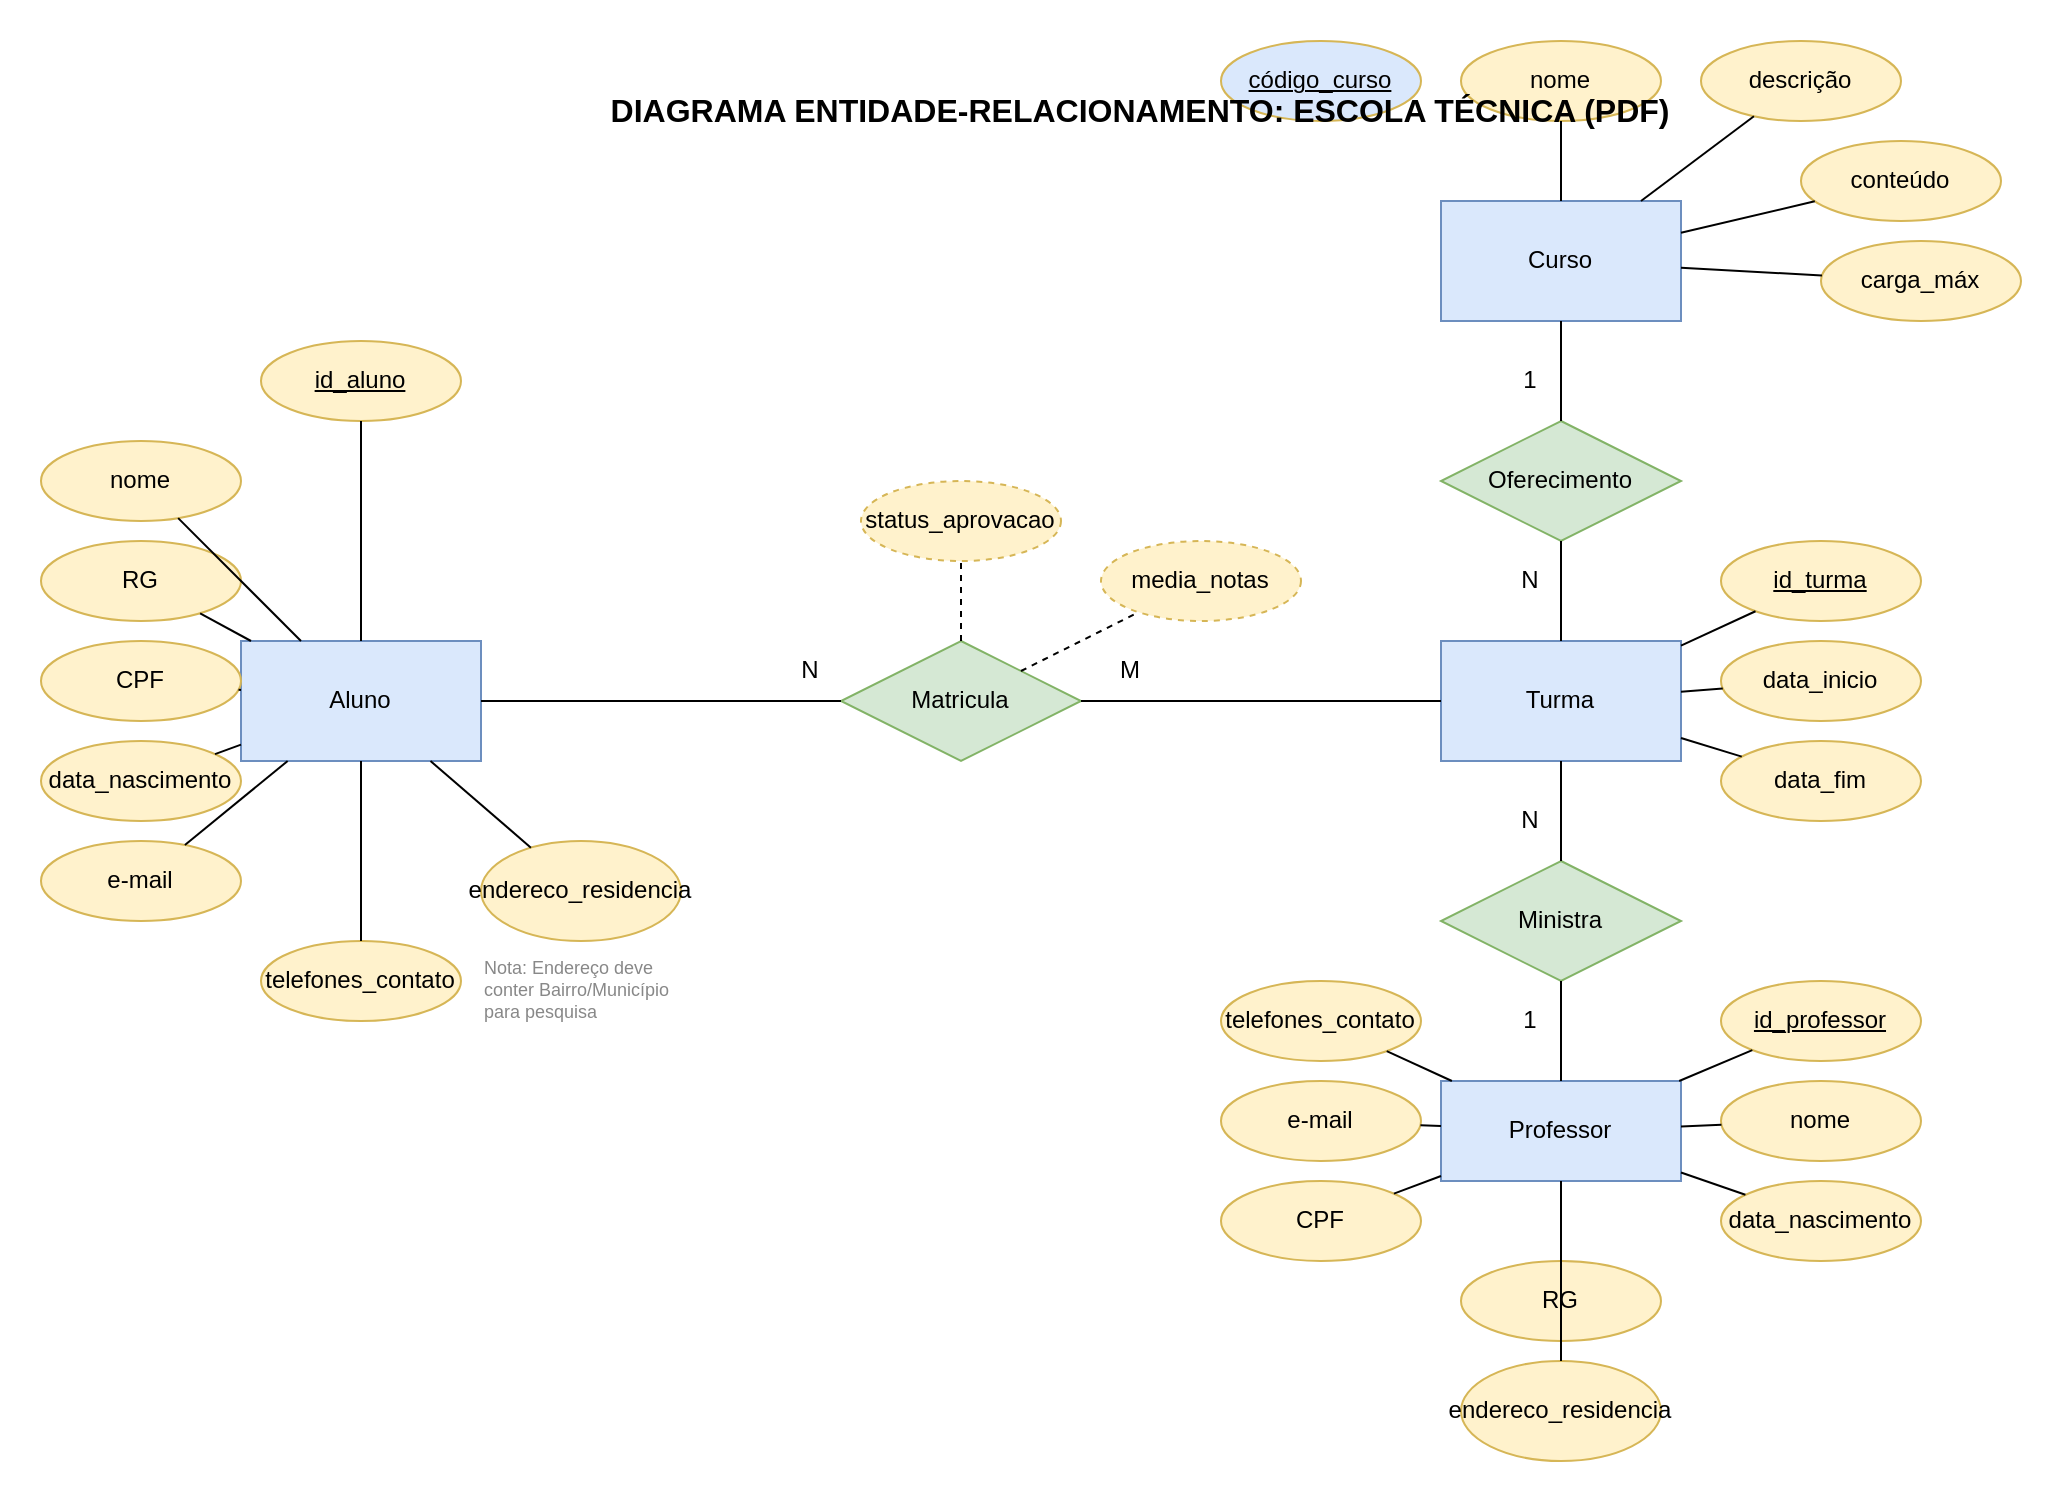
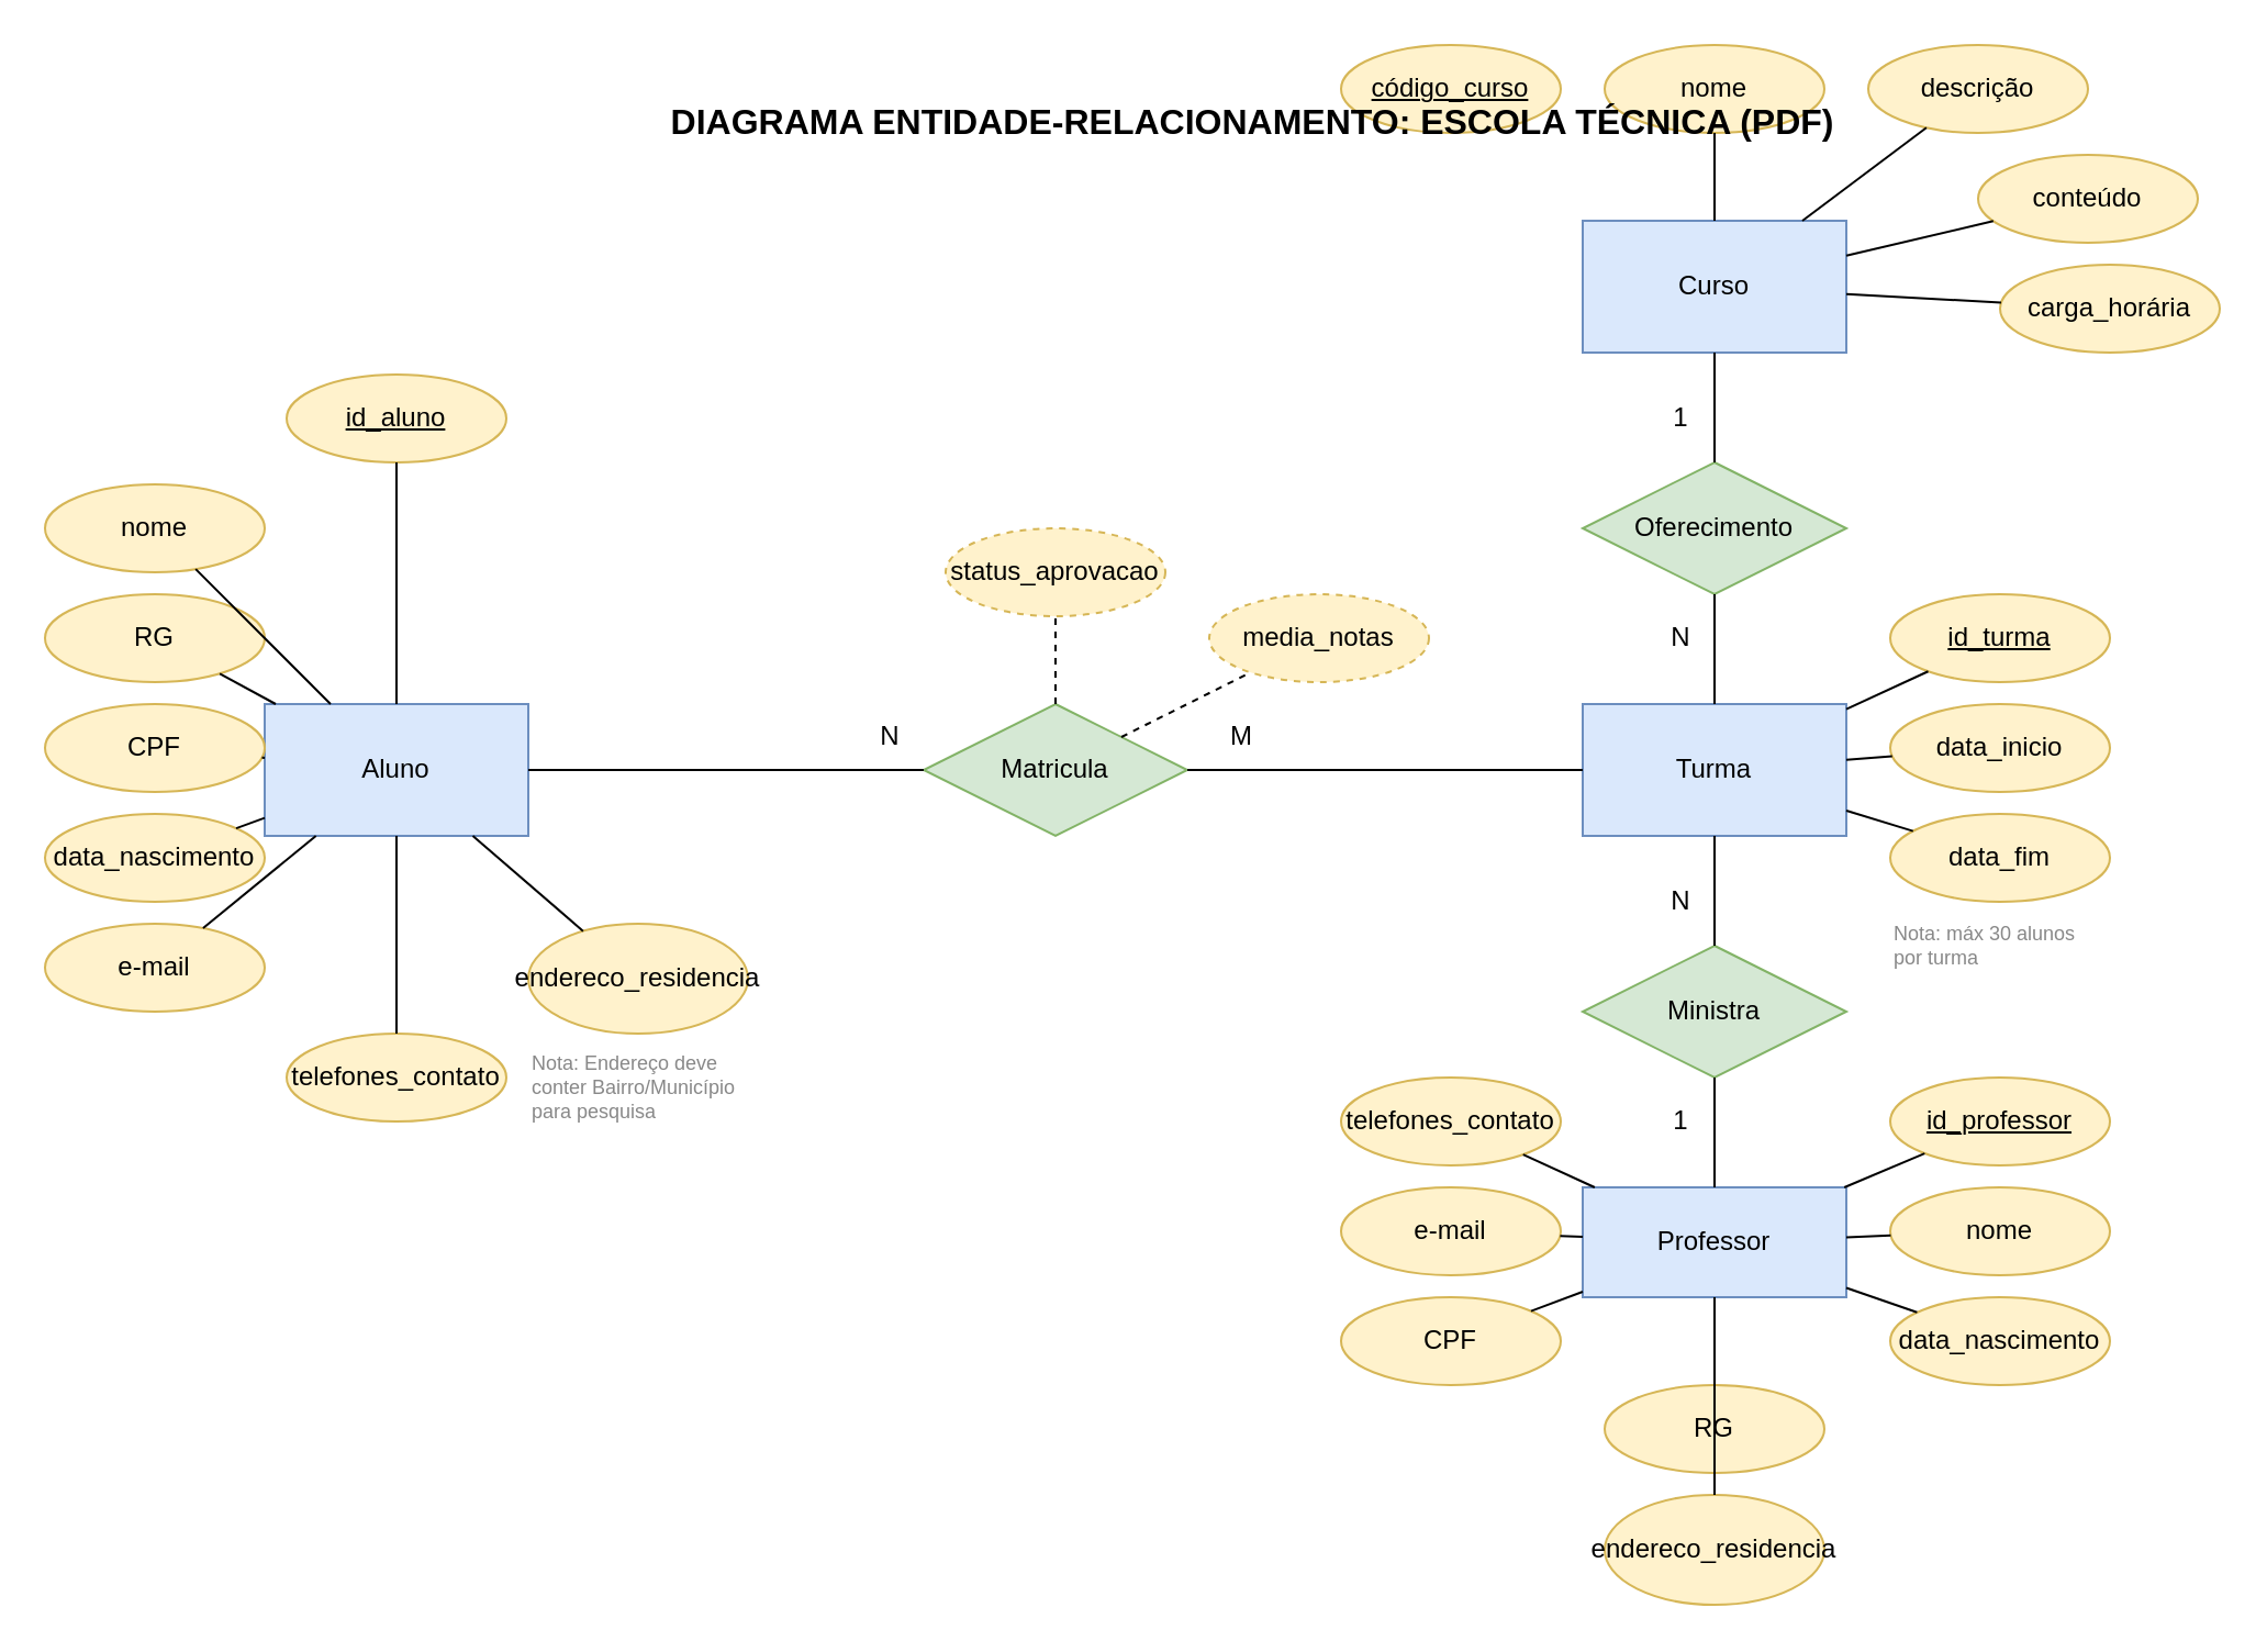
- <mxCell id="23" value="código_curso" style="ellipse;whiteSpace=wrap;html=1;fillColor=#dae8fc;strokeColor=#d6b656;fontStyle=4;" vertex="1" parent="1"><mxGeometry x="610" y="20" width="100" height="40" as="geometry" /></mxCell>
+ <mxCell id="23" value="código_curso" style="ellipse;whiteSpace=wrap;html=1;fillColor=#fff2cc;strokeColor=#d6b656;fontStyle=4" vertex="1" parent="1"><mxGeometry x="610" y="20" width="100" height="40" as="geometry" /></mxCell>
- <mxCell id="27" value="carga_máx" style="ellipse;whiteSpace=wrap;html=1;fillColor=#fff2cc;strokeColor=#d6b656;" vertex="1" parent="1"><mxGeometry x="910" y="120" width="100" height="40" as="geometry" /></mxCell>
+ <mxCell id="27" value="carga_horária" style="ellipse;whiteSpace=wrap;html=1;fillColor=#fff2cc;strokeColor=#d6b656;" vertex="1" parent="1"><mxGeometry x="910" y="120" width="100" height="40" as="geometry" /></mxCell>
+ <mxCell id="35" value="Nota: máx 30 alunos por turma" style="text;html=1;strokeColor=none;fillColor=none;align=left;verticalAlign=middle;whiteSpace=wrap;rounded=0;fontSize=9;fontColor=#888888;" vertex="1" parent="1"><mxGeometry x="860" y="415" width="100" height="30" as="geometry" /></mxCell>
